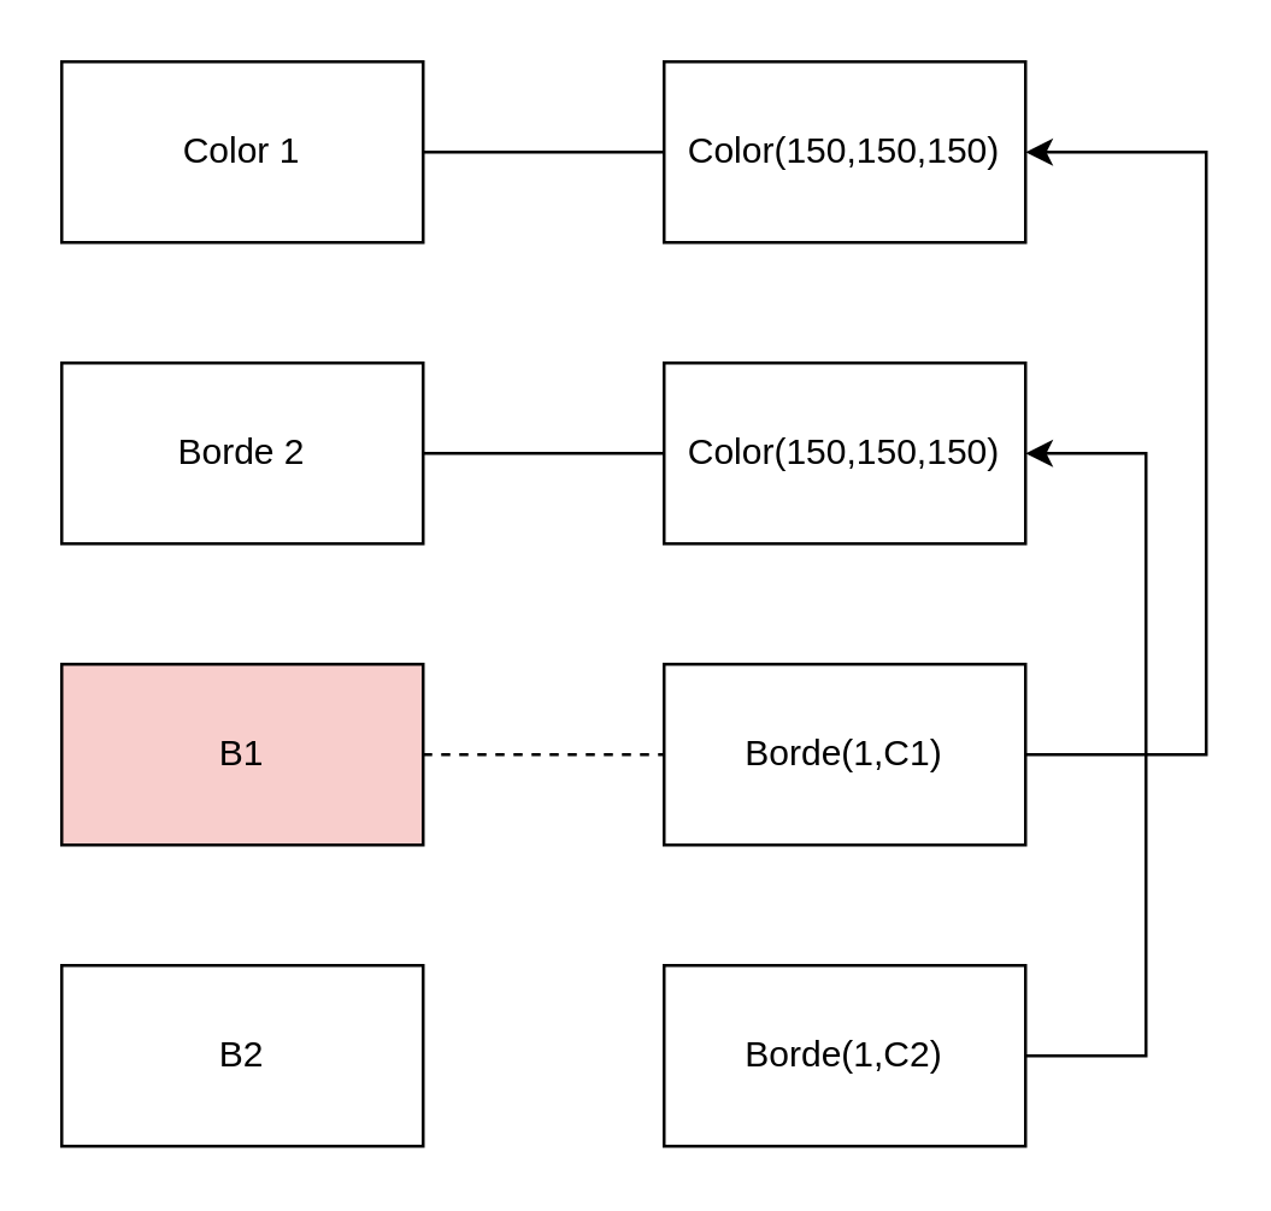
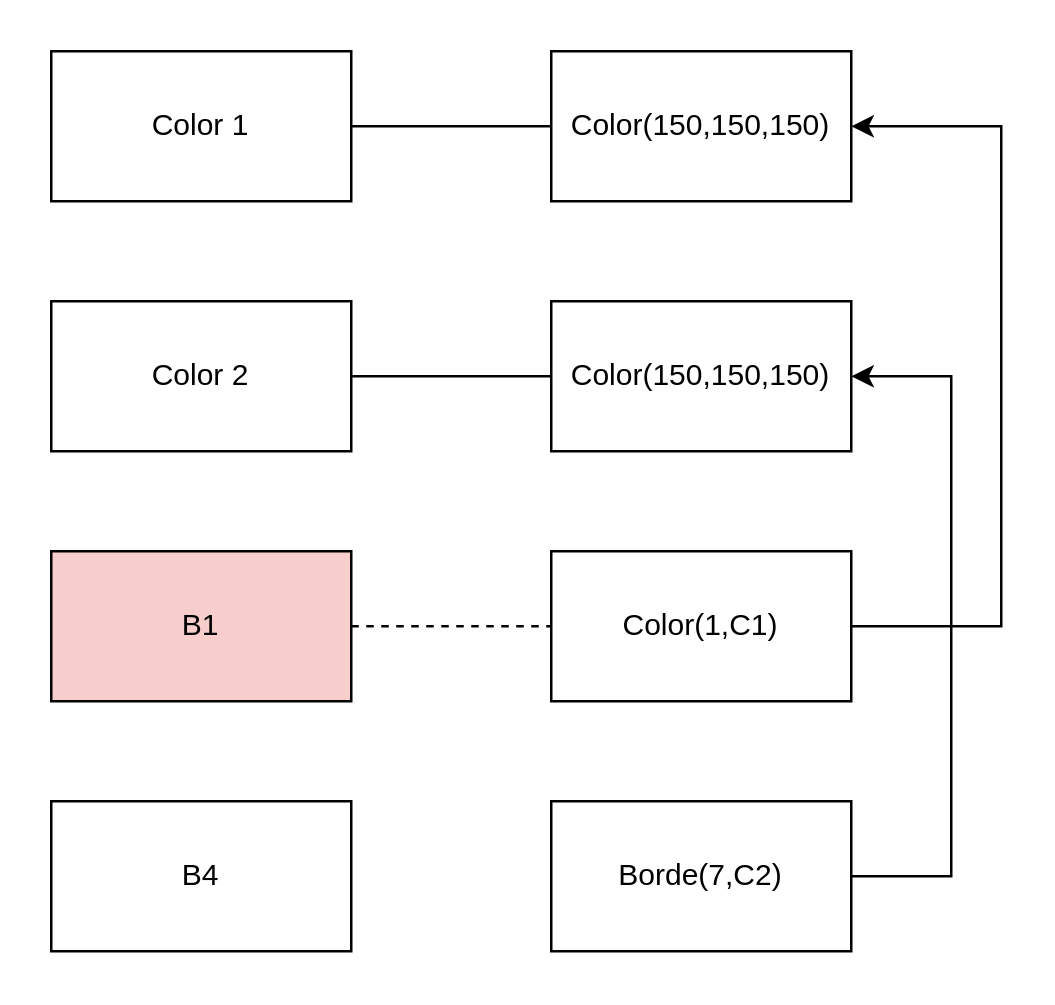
- <mxCell id="5" value="Borde 2" style="rounded=0;whiteSpace=wrap;html=1;" vertex="1" parent="1"><mxGeometry x="20" y="120" width="120" height="60" as="geometry" /></mxCell>
+ <mxCell id="5" value="Color 2" style="rounded=0;whiteSpace=wrap;html=1;" vertex="1" parent="1"><mxGeometry x="20" y="120" width="120" height="60" as="geometry" /></mxCell>
- <mxCell id="10" value="Borde(1,C1)" style="rounded=0;whiteSpace=wrap;html=1;" vertex="1" parent="1"><mxGeometry x="220" y="220" width="120" height="60" as="geometry" /></mxCell>
+ <mxCell id="10" value="Color(1,C1)" style="rounded=0;whiteSpace=wrap;html=1;" vertex="1" parent="1"><mxGeometry x="220" y="220" width="120" height="60" as="geometry" /></mxCell>
- <mxCell id="12" value="B2" style="rounded=0;whiteSpace=wrap;html=1;" vertex="1" parent="1"><mxGeometry x="20" y="320" width="120" height="60" as="geometry" /></mxCell>
+ <mxCell id="12" value="B4" style="rounded=0;whiteSpace=wrap;html=1;" vertex="1" parent="1"><mxGeometry x="20" y="320" width="120" height="60" as="geometry" /></mxCell>
- <mxCell id="13" value="Borde(1,C2)" style="rounded=0;whiteSpace=wrap;html=1;" vertex="1" parent="1"><mxGeometry x="220" y="320" width="120" height="60" as="geometry" /></mxCell>
+ <mxCell id="13" value="Borde(7,C2)" style="rounded=0;whiteSpace=wrap;html=1;" vertex="1" parent="1"><mxGeometry x="220" y="320" width="120" height="60" as="geometry" /></mxCell>
